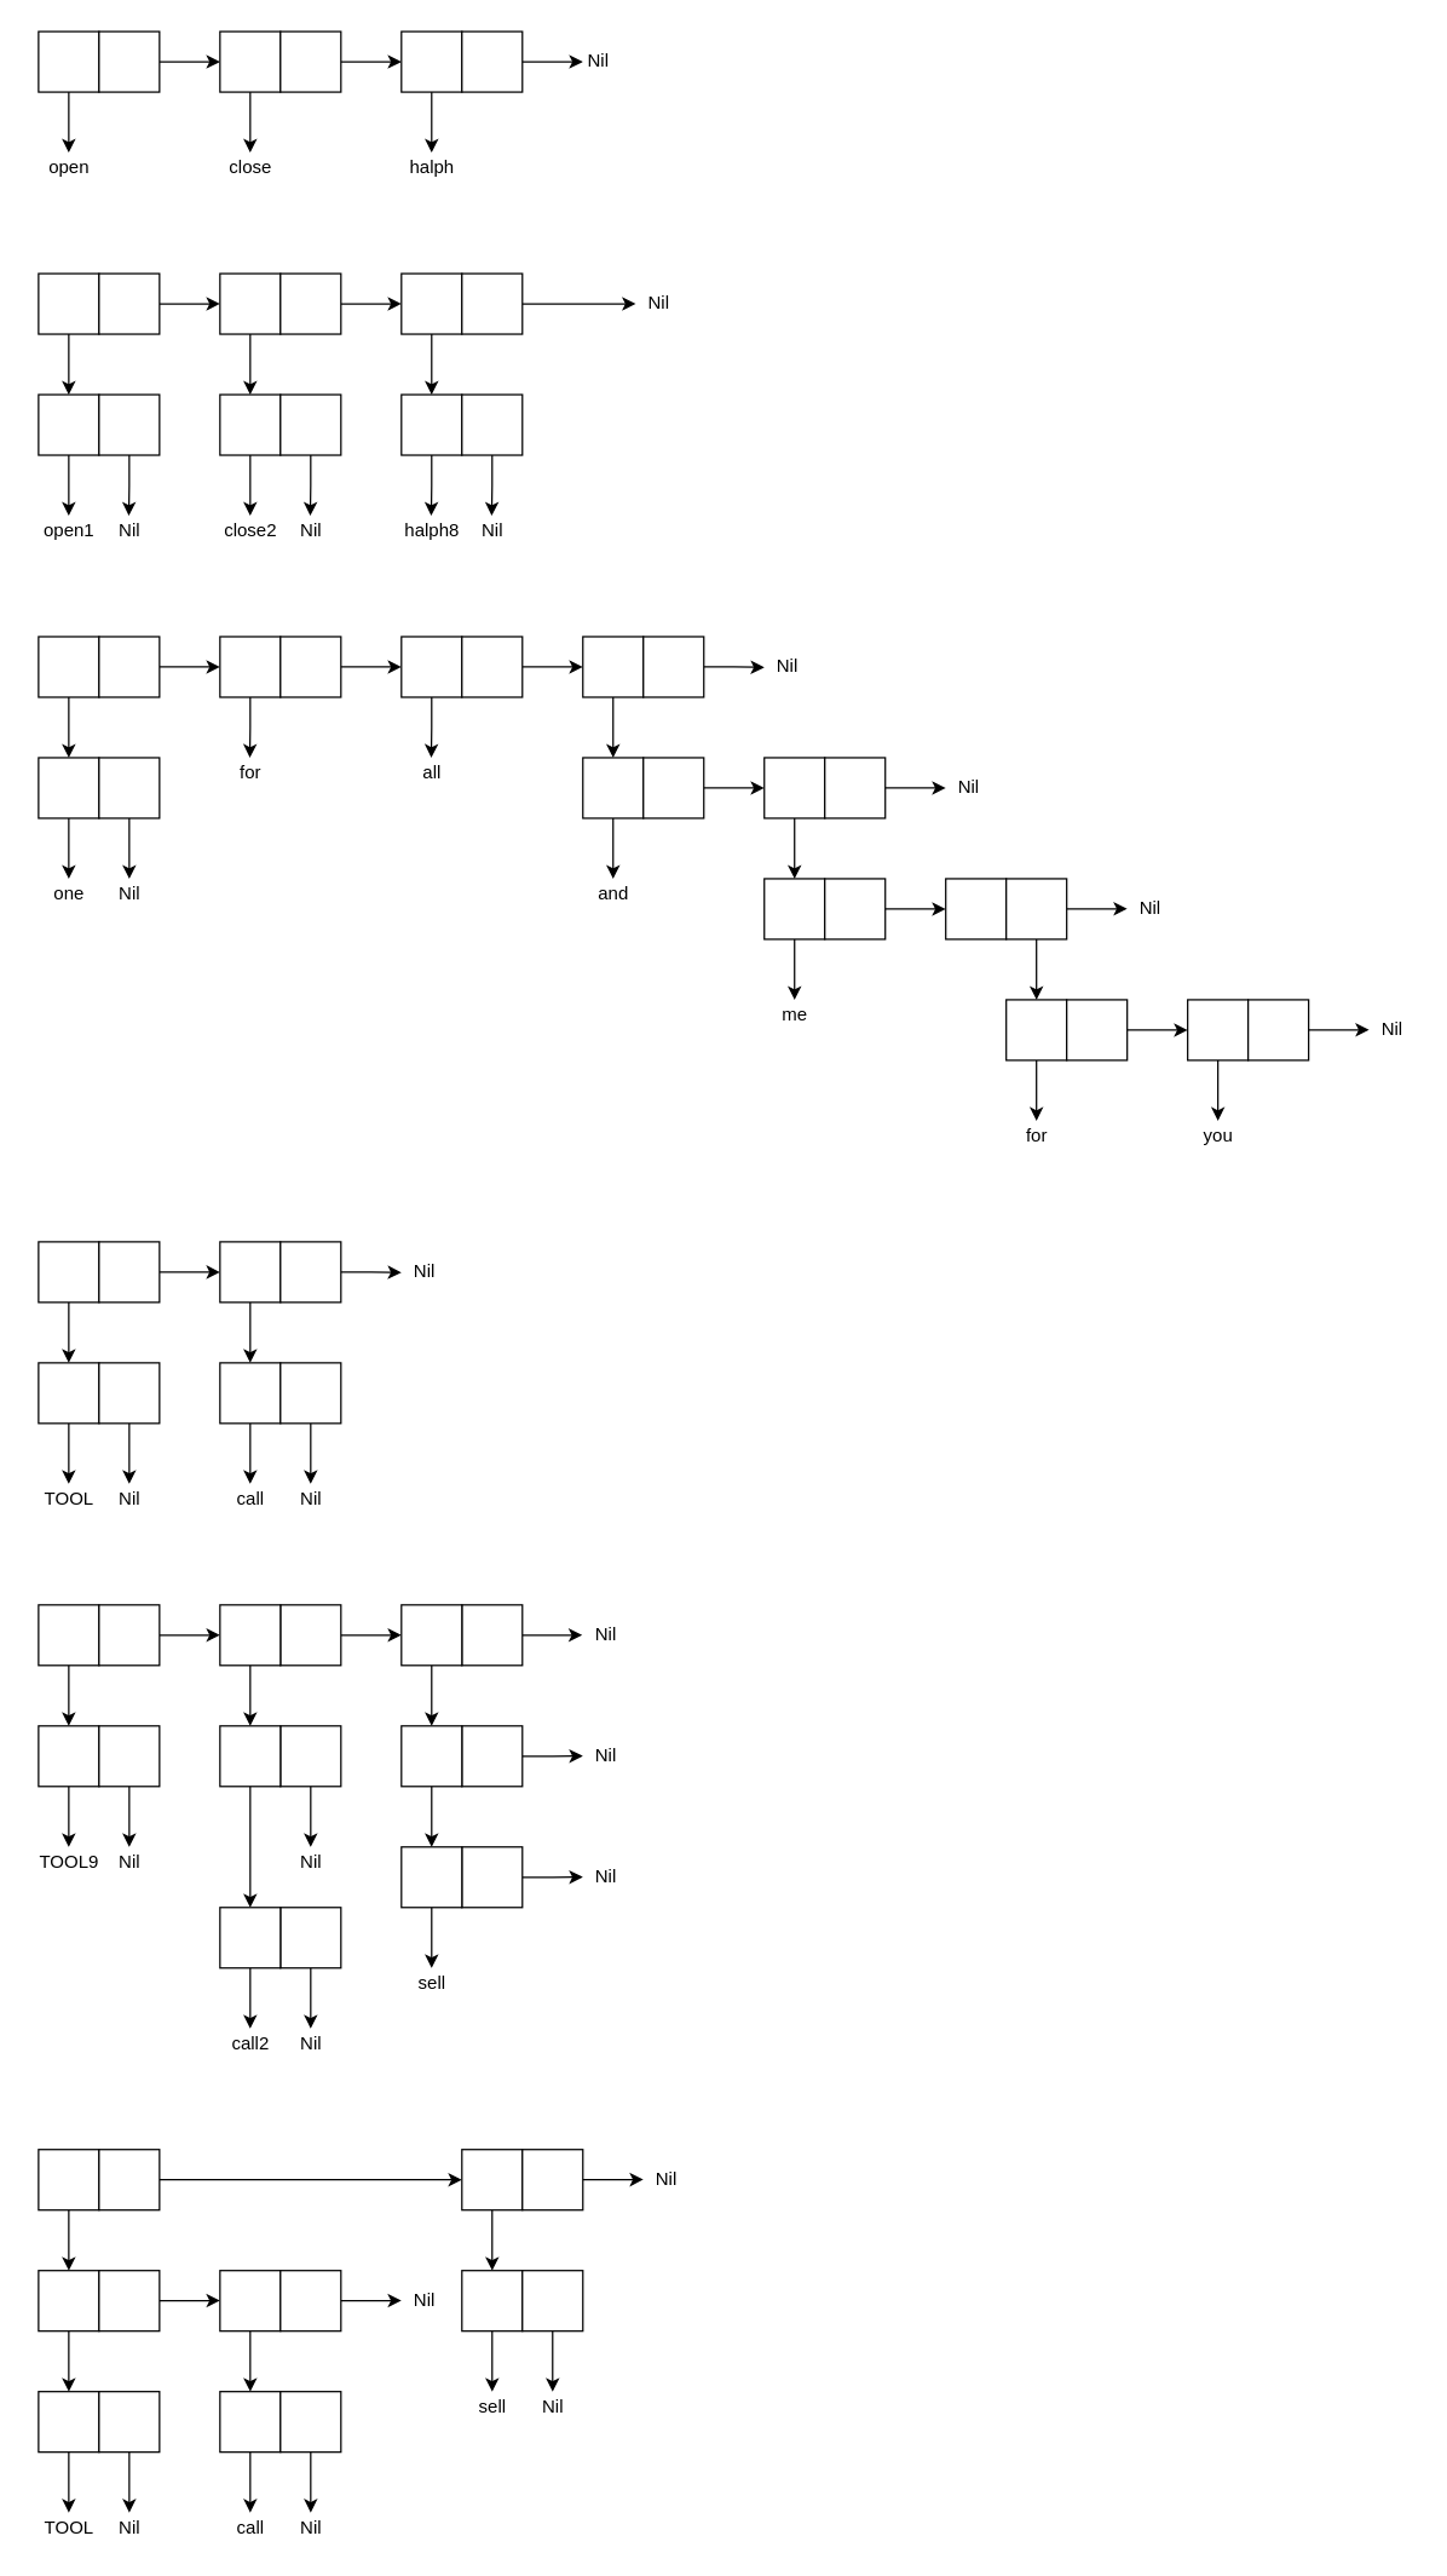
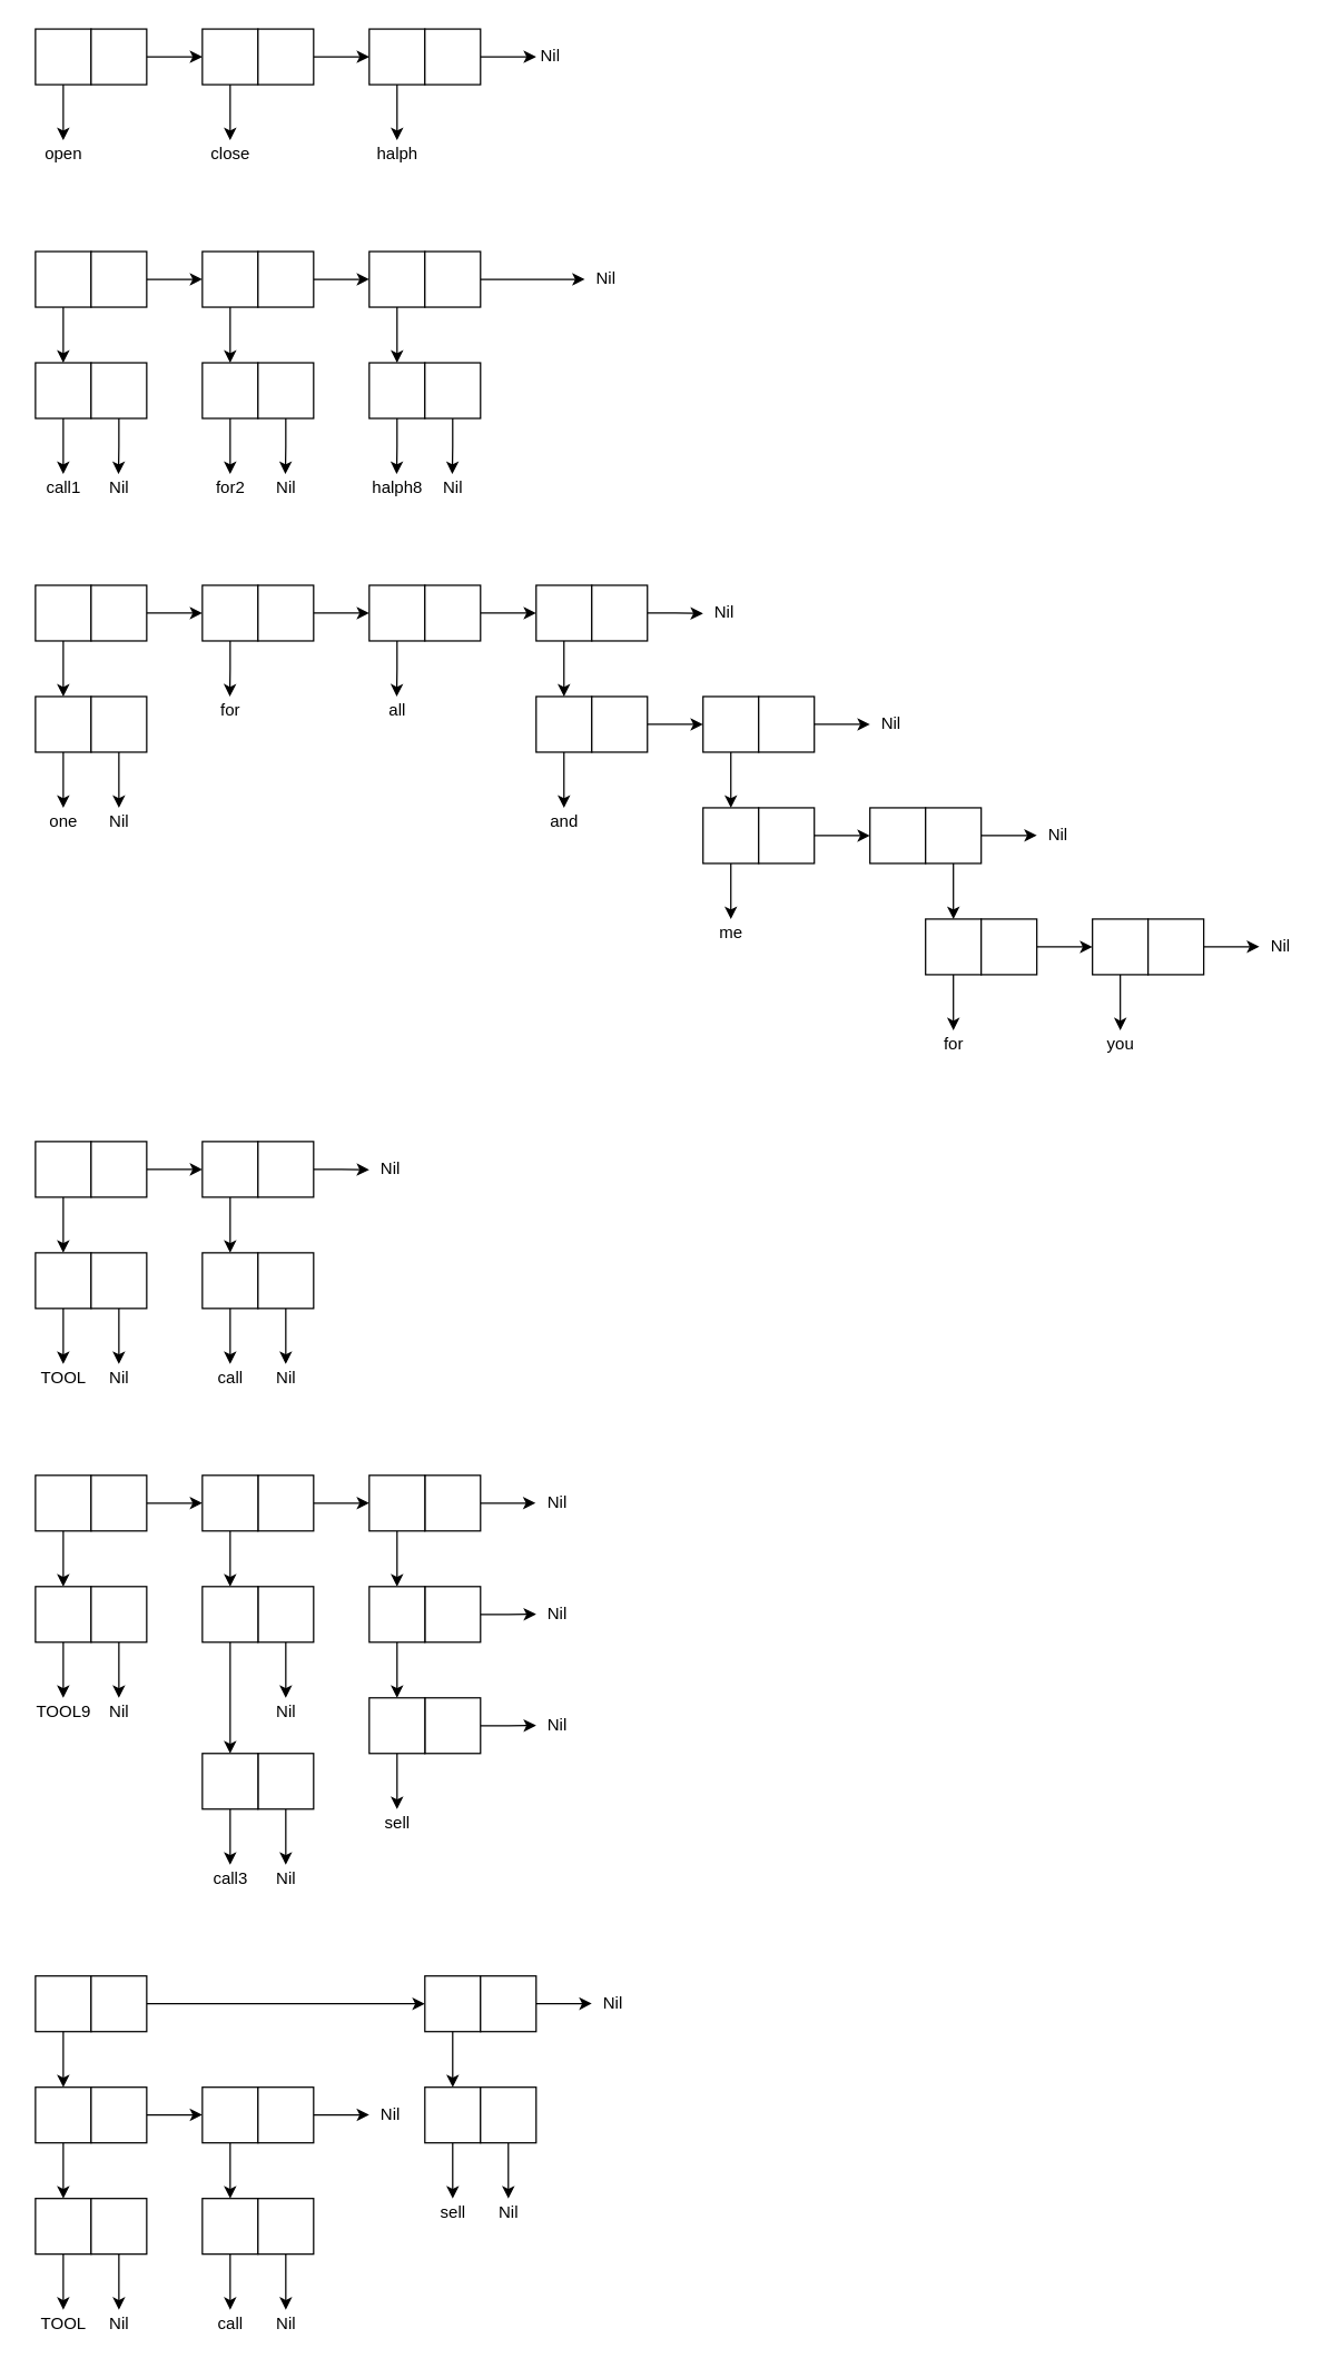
- <mxCell id="27" value="open1" style="text;html=1;align=center;verticalAlign=middle;resizable=0;points=[];autosize=1;strokeColor=none;" vertex="1" parent="1"><mxGeometry x="20" y="340" width="50" height="20" as="geometry" /></mxCell>
+ <mxCell id="27" value="call1" style="text;html=1;align=center;verticalAlign=middle;resizable=0;points=[];autosize=1;strokeColor=none;" vertex="1" parent="1"><mxGeometry x="20" y="340" width="50" height="20" as="geometry" /></mxCell>
- <mxCell id="36" value="close2" style="text;html=1;align=center;verticalAlign=middle;resizable=0;points=[];autosize=1;strokeColor=none;" vertex="1" parent="1"><mxGeometry x="140" y="340" width="50" height="20" as="geometry" /></mxCell>
+ <mxCell id="36" value="for2" style="text;html=1;align=center;verticalAlign=middle;resizable=0;points=[];autosize=1;strokeColor=none;" vertex="1" parent="1"><mxGeometry x="140" y="340" width="50" height="20" as="geometry" /></mxCell>
- <mxCell id="150" value="call2" style="text;html=1;align=center;verticalAlign=middle;resizable=0;points=[];autosize=1;strokeColor=none;" vertex="1" parent="1"><mxGeometry x="145" y="1340" width="40" height="20" as="geometry" /></mxCell>
+ <mxCell id="150" value="call3" style="text;html=1;align=center;verticalAlign=middle;resizable=0;points=[];autosize=1;strokeColor=none;" vertex="1" parent="1"><mxGeometry x="145" y="1340" width="40" height="20" as="geometry" /></mxCell>
